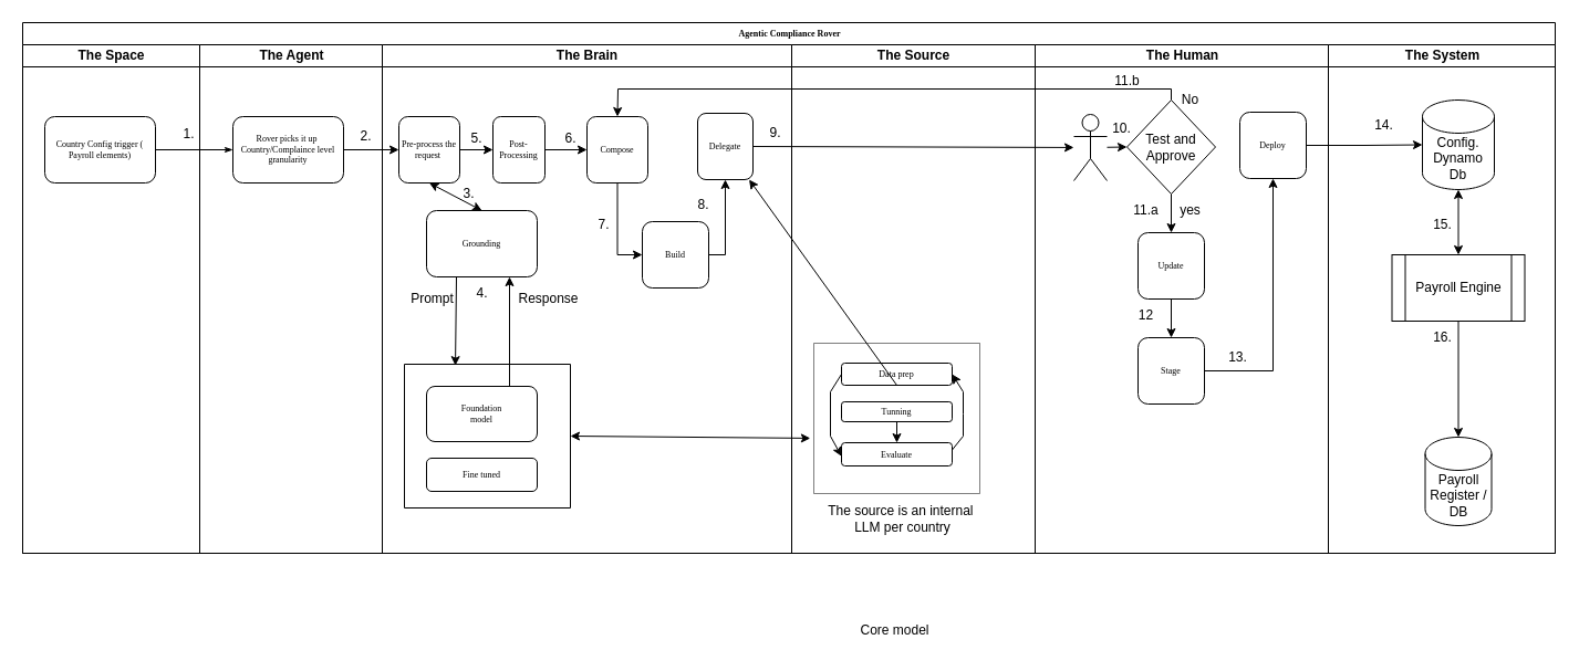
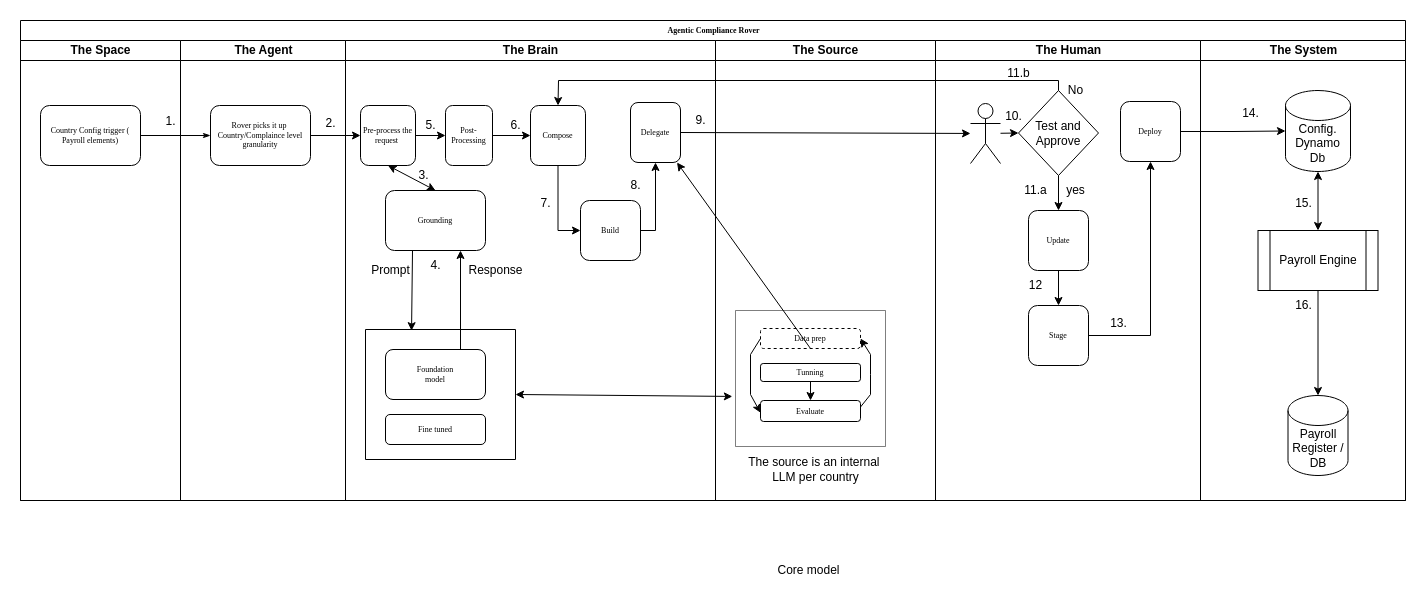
- <mxCell id="38" value="Data prep" style="rounded=1;whiteSpace=wrap;html=1;shadow=0;labelBackgroundColor=none;strokeWidth=1;fontFamily=Verdana;fontSize=8;align=center;" parent="36" vertex="1"><mxGeometry x="25" y="18" width="100" height="20" as="geometry" /></mxCell>
+ <mxCell id="38" value="Data prep" style="rounded=1;whiteSpace=wrap;html=1;shadow=0;labelBackgroundColor=none;strokeWidth=1;fontFamily=Verdana;fontSize=8;align=center;dashed=1;" parent="36" vertex="1"><mxGeometry x="25" y="18" width="100" height="20" as="geometry" /></mxCell>
